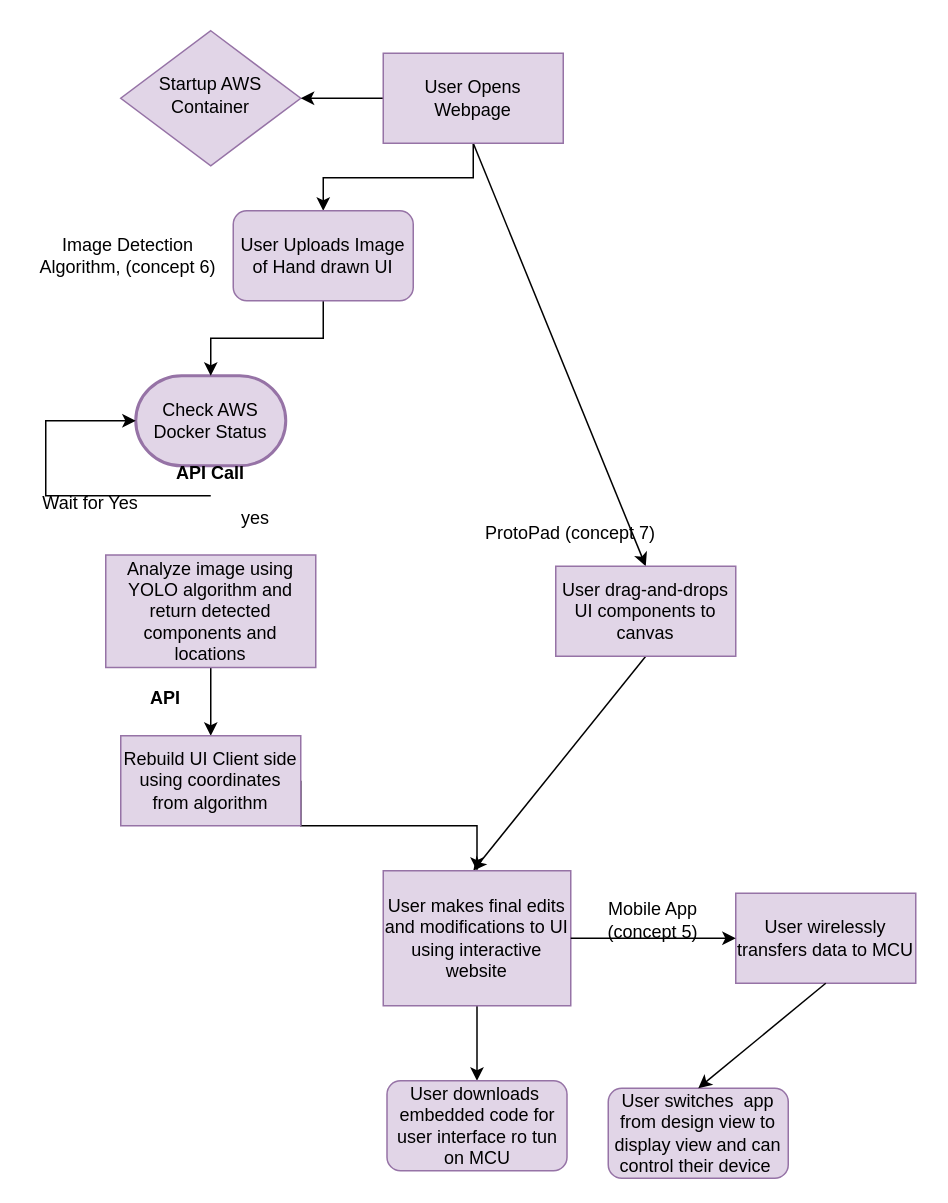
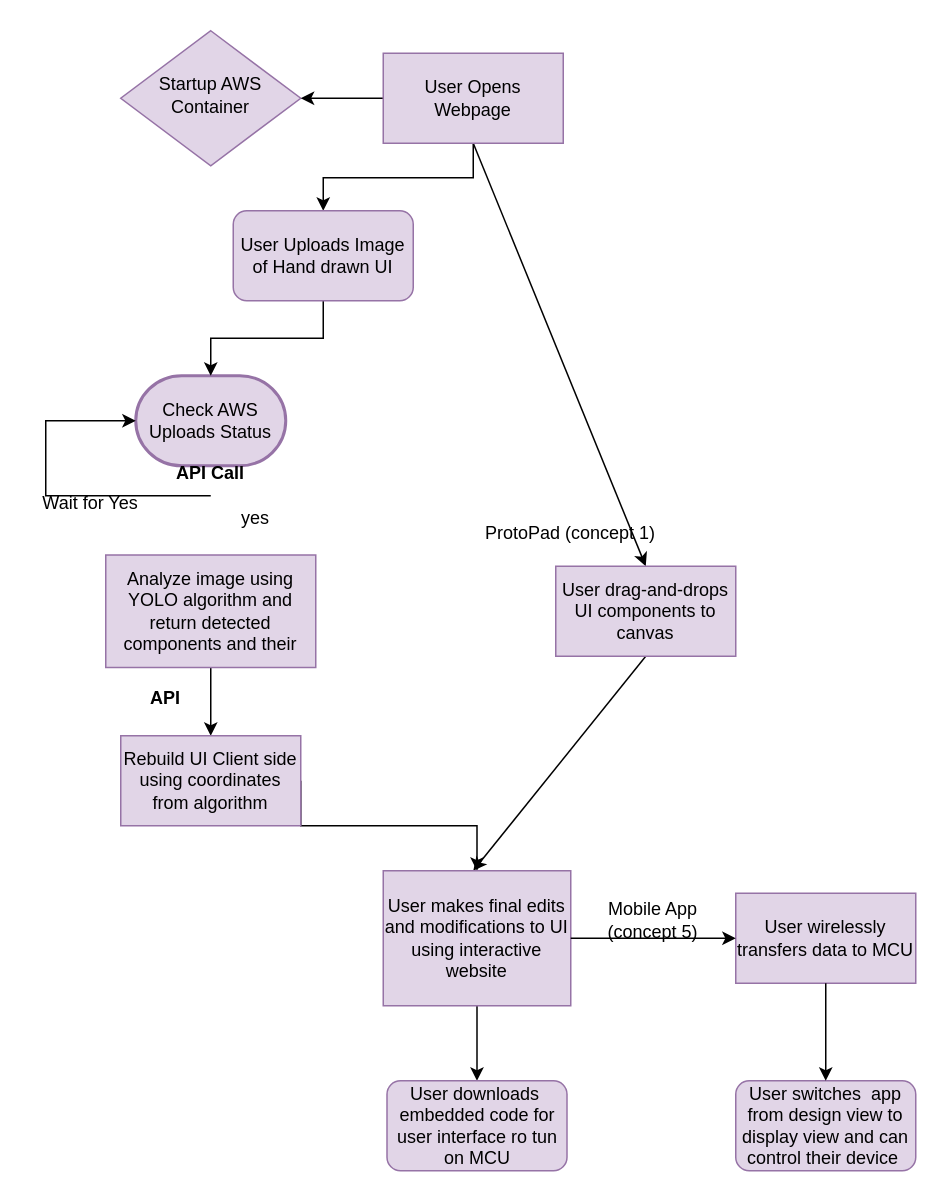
- <mxCell id="29" value="Image Detection Algorithm, (concept 6)" style="text;html=1;strokeColor=none;fillColor=none;align=center;verticalAlign=middle;whiteSpace=wrap;rounded=0;" vertex="1" parent="1"><mxGeometry x="20" y="155" width="130" height="30" as="geometry" /></mxCell>
- <mxCell id="3" value="Check AWS Docker Status" style="strokeWidth=2;html=1;shape=mxgraph.flowchart.terminator;whiteSpace=wrap;glass=0;fillColor=#e1d5e7;strokeColor=#9673a6;" vertex="1" parent="1"><mxGeometry x="90" y="250" width="100" height="60" as="geometry" /></mxCell>
+ <mxCell id="3" value="Check AWS Uploads Status" style="strokeWidth=2;html=1;shape=mxgraph.flowchart.terminator;whiteSpace=wrap;glass=0;fillColor=#e1d5e7;strokeColor=#9673a6;" vertex="1" parent="1"><mxGeometry x="90" y="250" width="100" height="60" as="geometry" /></mxCell>
- <mxCell id="30" value="ProtoPad (concept 7)" style="text;html=1;strokeColor=none;fillColor=none;align=center;verticalAlign=middle;whiteSpace=wrap;rounded=0;" vertex="1" parent="1"><mxGeometry x="320" y="339.5" width="120" height="30" as="geometry" /></mxCell>
+ <mxCell id="30" value="ProtoPad (concept 1)" style="text;html=1;strokeColor=none;fillColor=none;align=center;verticalAlign=middle;whiteSpace=wrap;rounded=0;" vertex="1" parent="1"><mxGeometry x="320" y="339.5" width="120" height="30" as="geometry" /></mxCell>
- <mxCell id="18" value="Analyze image using YOLO algorithm and return detected components and locations" style="rounded=0;whiteSpace=wrap;html=1;fillColor=#e1d5e7;strokeColor=#9673a6;" vertex="1" parent="1"><mxGeometry x="70" y="369.5" width="140" height="75" as="geometry" /></mxCell>
+ <mxCell id="18" value="Analyze image using YOLO algorithm and return detected components and their" style="rounded=0;whiteSpace=wrap;html=1;fillColor=#e1d5e7;strokeColor=#9673a6;" vertex="1" parent="1"><mxGeometry x="70" y="369.5" width="140" height="75" as="geometry" /></mxCell>
- <mxCell id="24" value="&lt;span style=&quot;color: rgb(0, 0, 0); font-family: Helvetica; font-size: 12px; font-style: normal; font-variant-ligatures: normal; font-variant-caps: normal; font-weight: 400; letter-spacing: normal; orphans: 2; text-align: center; text-indent: 0px; text-transform: none; widows: 2; word-spacing: 0px; -webkit-text-stroke-width: 0px; text-decoration-thickness: initial; text-decoration-style: initial; text-decoration-color: initial; float: none; display: inline !important;&quot;&gt;User switches&amp;nbsp; app from design view to display view and can control their device&amp;nbsp;&lt;/span&gt;" style="rounded=1;whiteSpace=wrap;html=1;fillColor=#e1d5e7;strokeColor=#9673a6;" vertex="1" parent="1"><mxGeometry x="405" y="725" width="120" height="60" as="geometry" /></mxCell>
+ <mxCell id="24" value="&lt;span style=&quot;color: rgb(0, 0, 0); font-family: Helvetica; font-size: 12px; font-style: normal; font-variant-ligatures: normal; font-variant-caps: normal; font-weight: 400; letter-spacing: normal; orphans: 2; text-align: center; text-indent: 0px; text-transform: none; widows: 2; word-spacing: 0px; -webkit-text-stroke-width: 0px; text-decoration-thickness: initial; text-decoration-style: initial; text-decoration-color: initial; float: none; display: inline !important;&quot;&gt;User switches&amp;nbsp; app from design view to display view and can control their device&amp;nbsp;&lt;/span&gt;" style="rounded=1;whiteSpace=wrap;html=1;fillColor=#e1d5e7;strokeColor=#9673a6;" vertex="1" parent="1"><mxGeometry x="490" y="720" width="120" height="60" as="geometry" /></mxCell>
